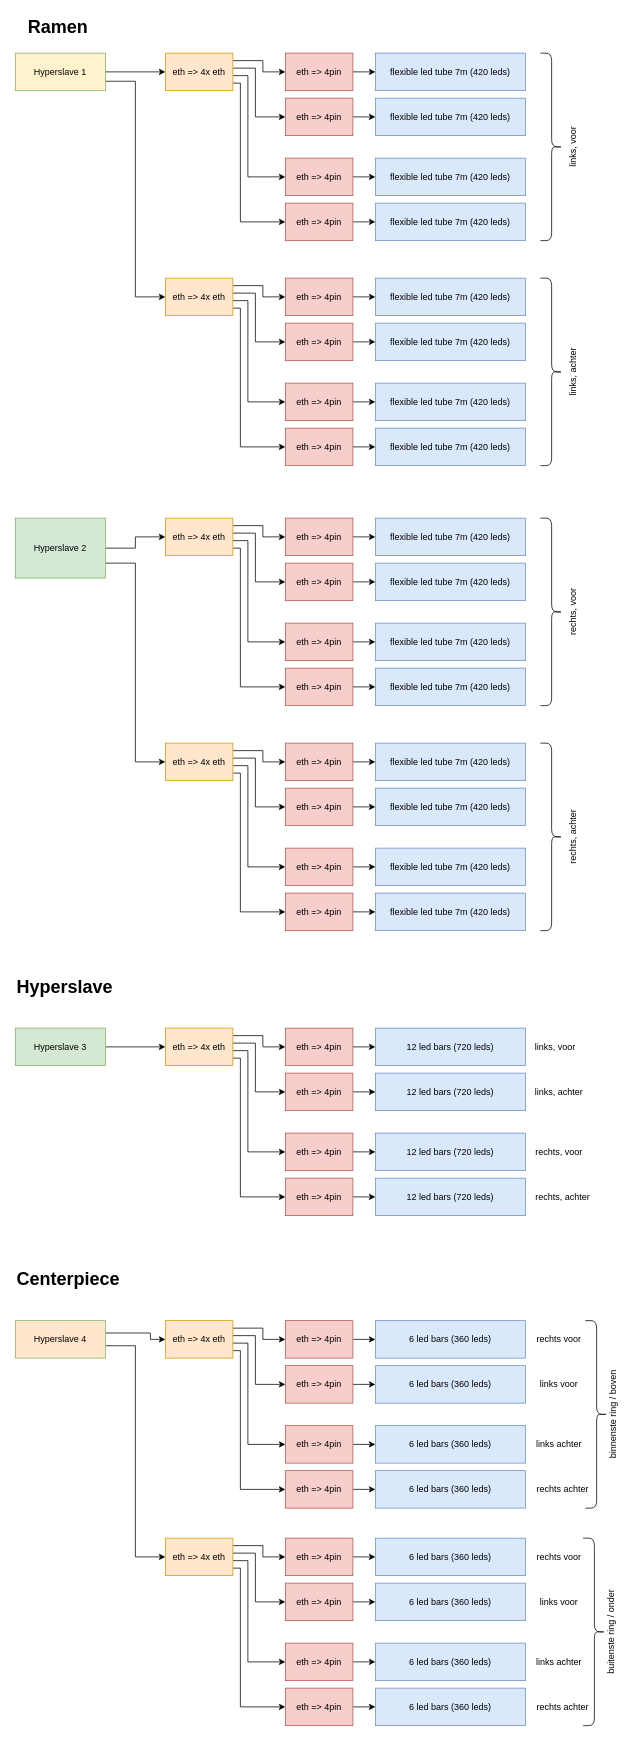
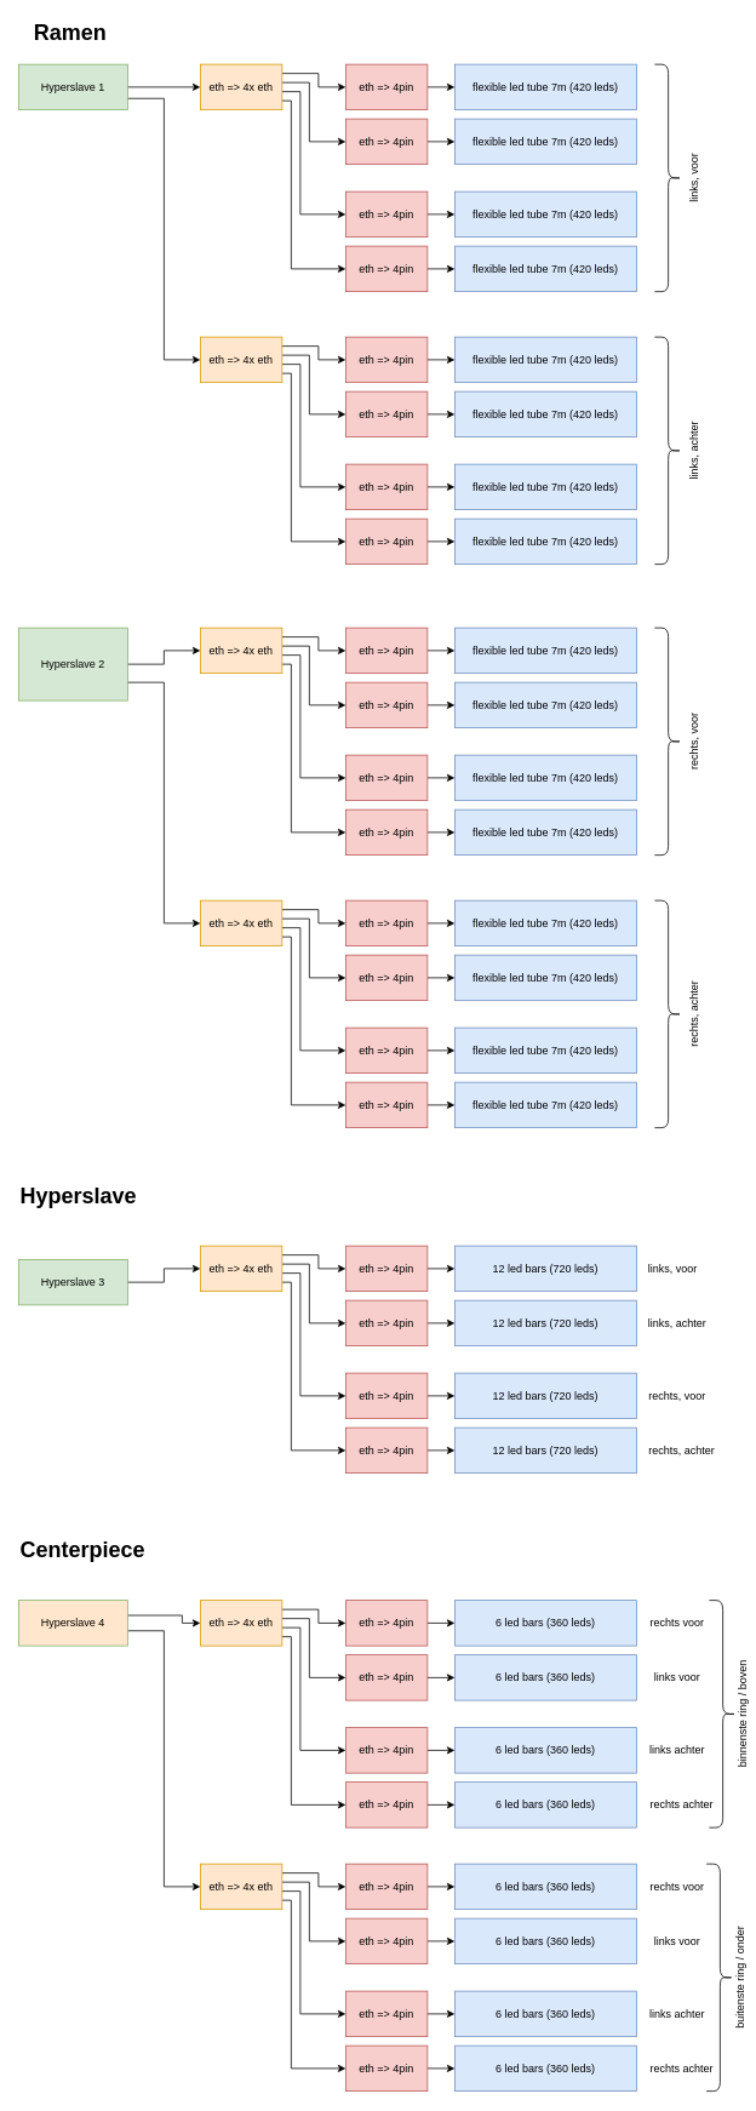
- <mxCell id="5" value="Hyperslave 1" style="rounded=0;whiteSpace=wrap;html=1;fillColor=#fff2cc;strokeColor=#82b366;" parent="1" vertex="1"><mxGeometry x="20" y="70" width="120" height="50" as="geometry" /></mxCell>
+ <mxCell id="5" value="Hyperslave 1" style="rounded=0;whiteSpace=wrap;html=1;fillColor=#d5e8d4;strokeColor=#82b366;" parent="1" vertex="1"><mxGeometry x="20" y="70" width="120" height="50" as="geometry" /></mxCell>
- <mxCell id="83" value="Hyperslave 3" style="rounded=0;whiteSpace=wrap;html=1;fillColor=#d5e8d4;strokeColor=#82b366;" parent="1" vertex="1"><mxGeometry x="20" y="1370" width="120" height="50" as="geometry" /></mxCell>
+ <mxCell id="83" value="Hyperslave 3" style="rounded=0;whiteSpace=wrap;html=1;fillColor=#d5e8d4;strokeColor=#82b366;" parent="1" vertex="1"><mxGeometry x="20" y="1385" width="120" height="50" as="geometry" /></mxCell>
